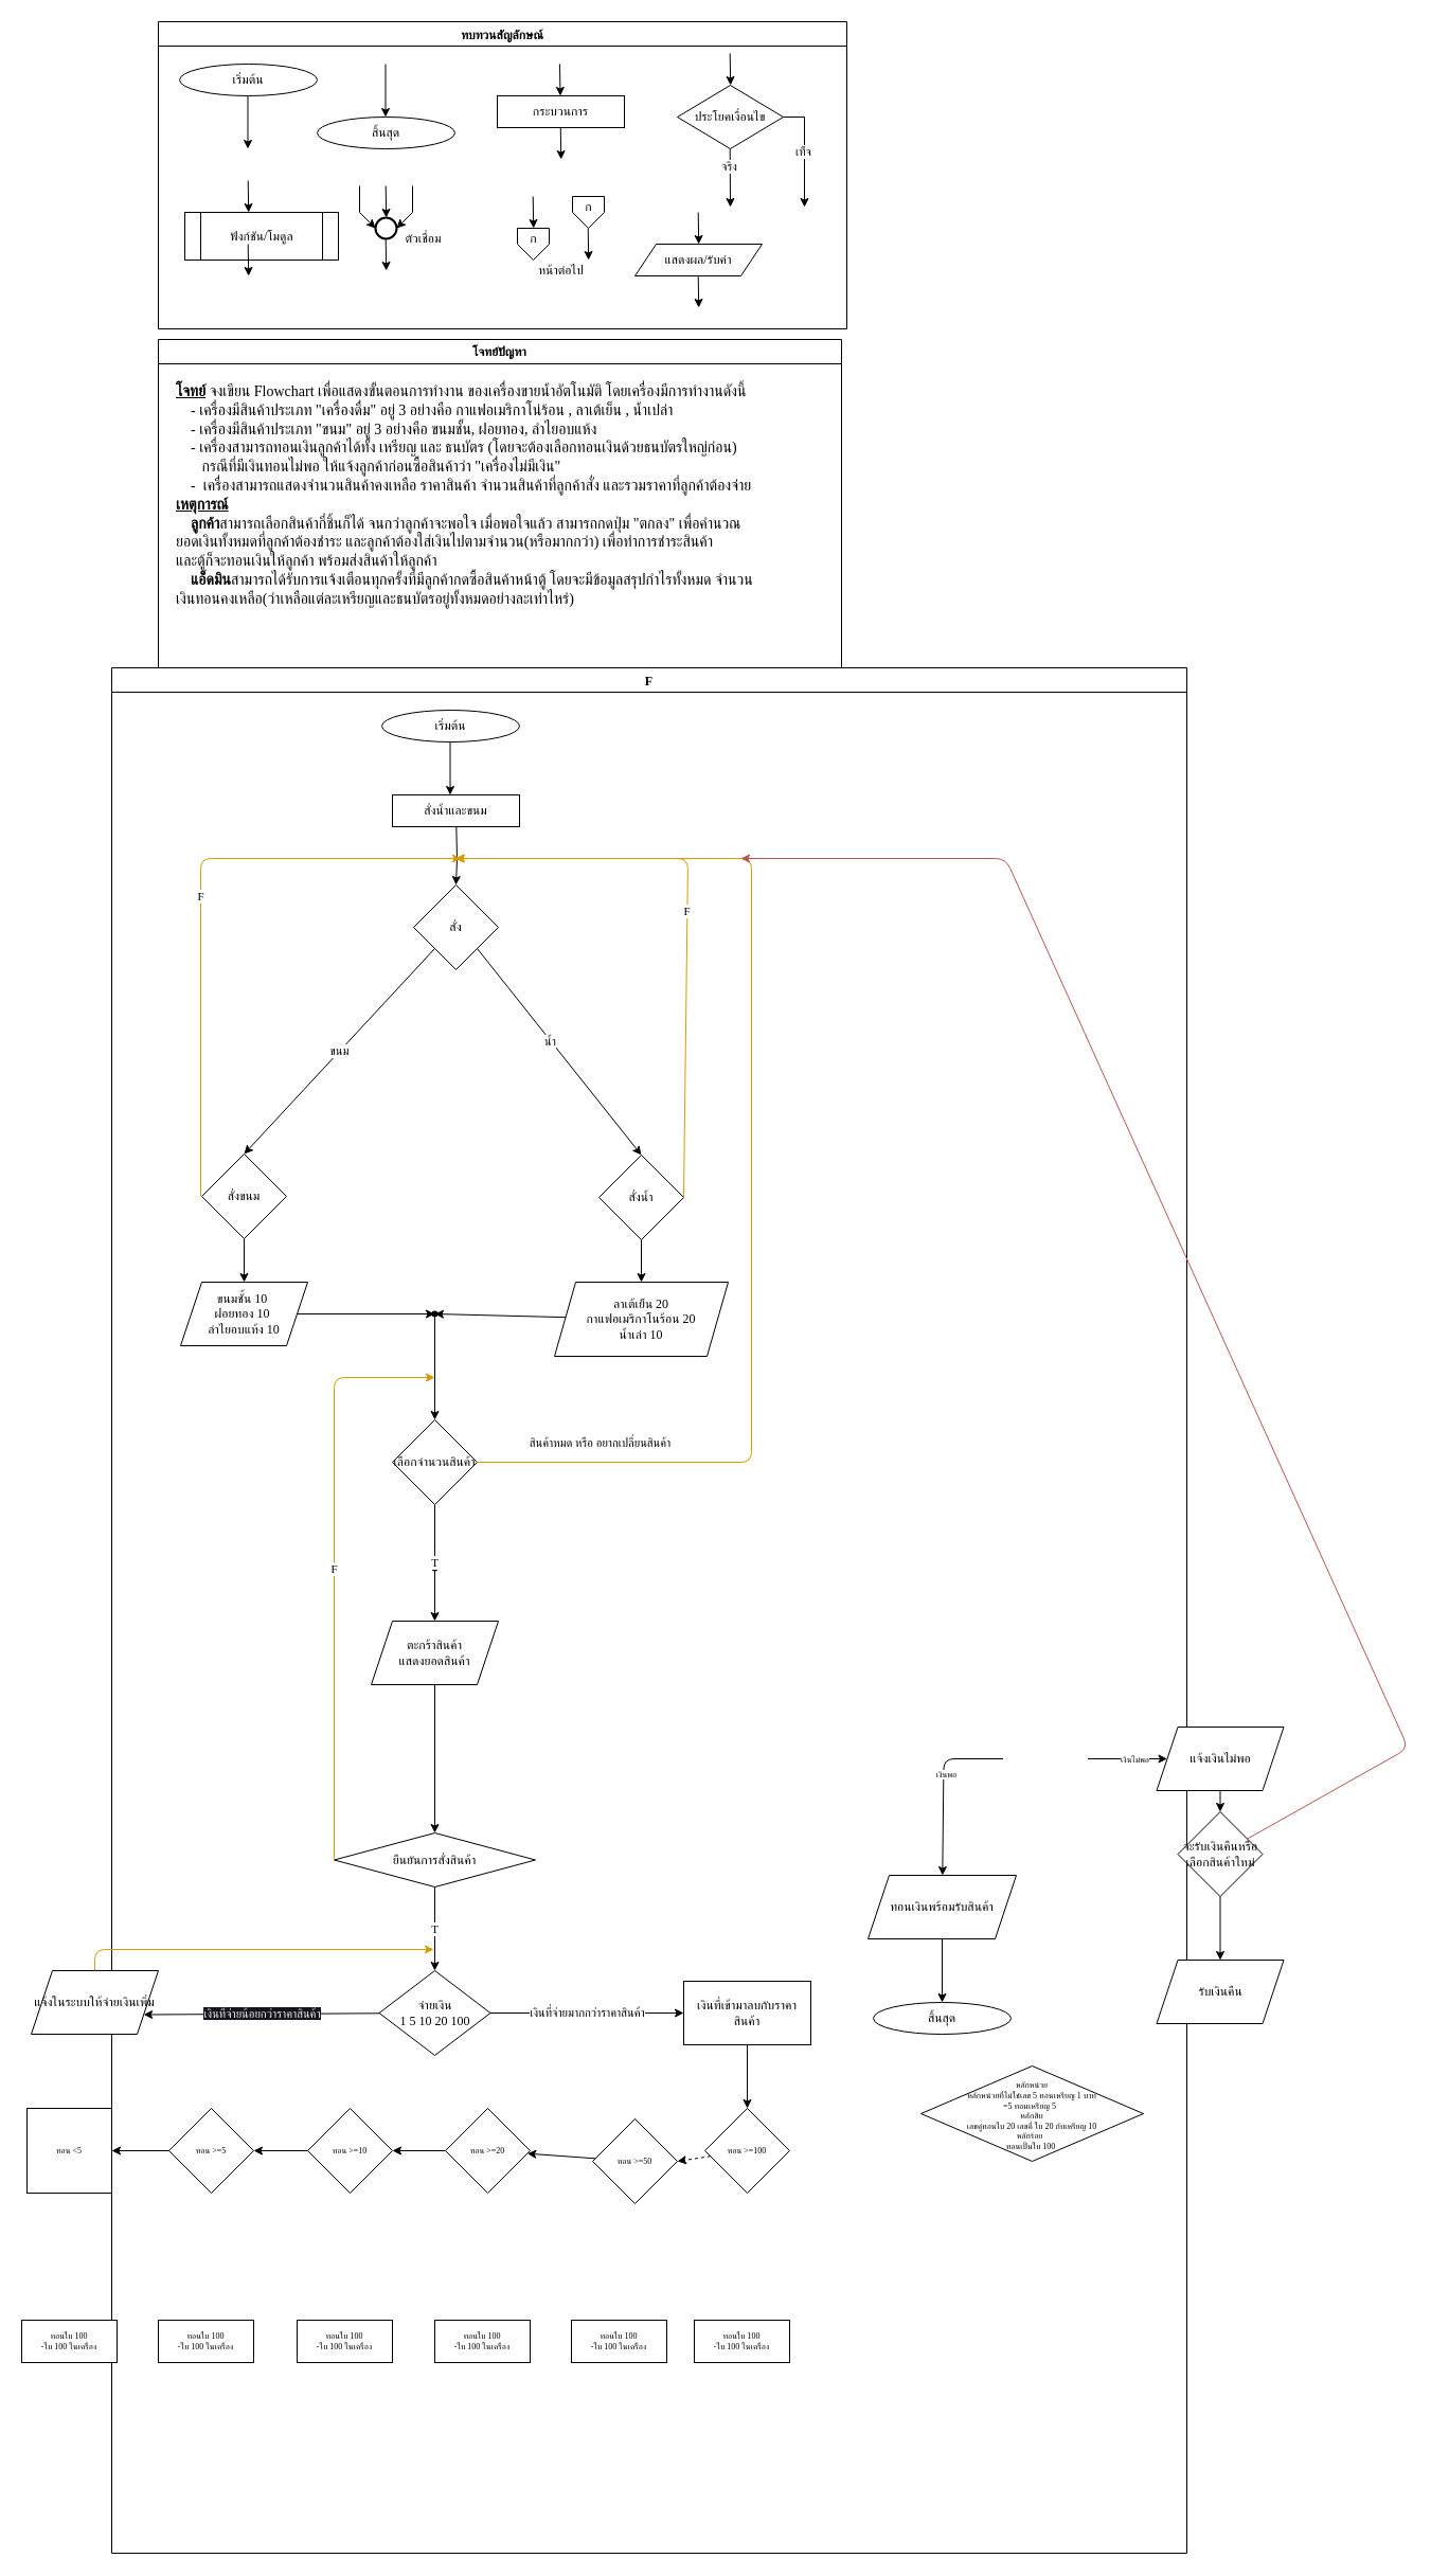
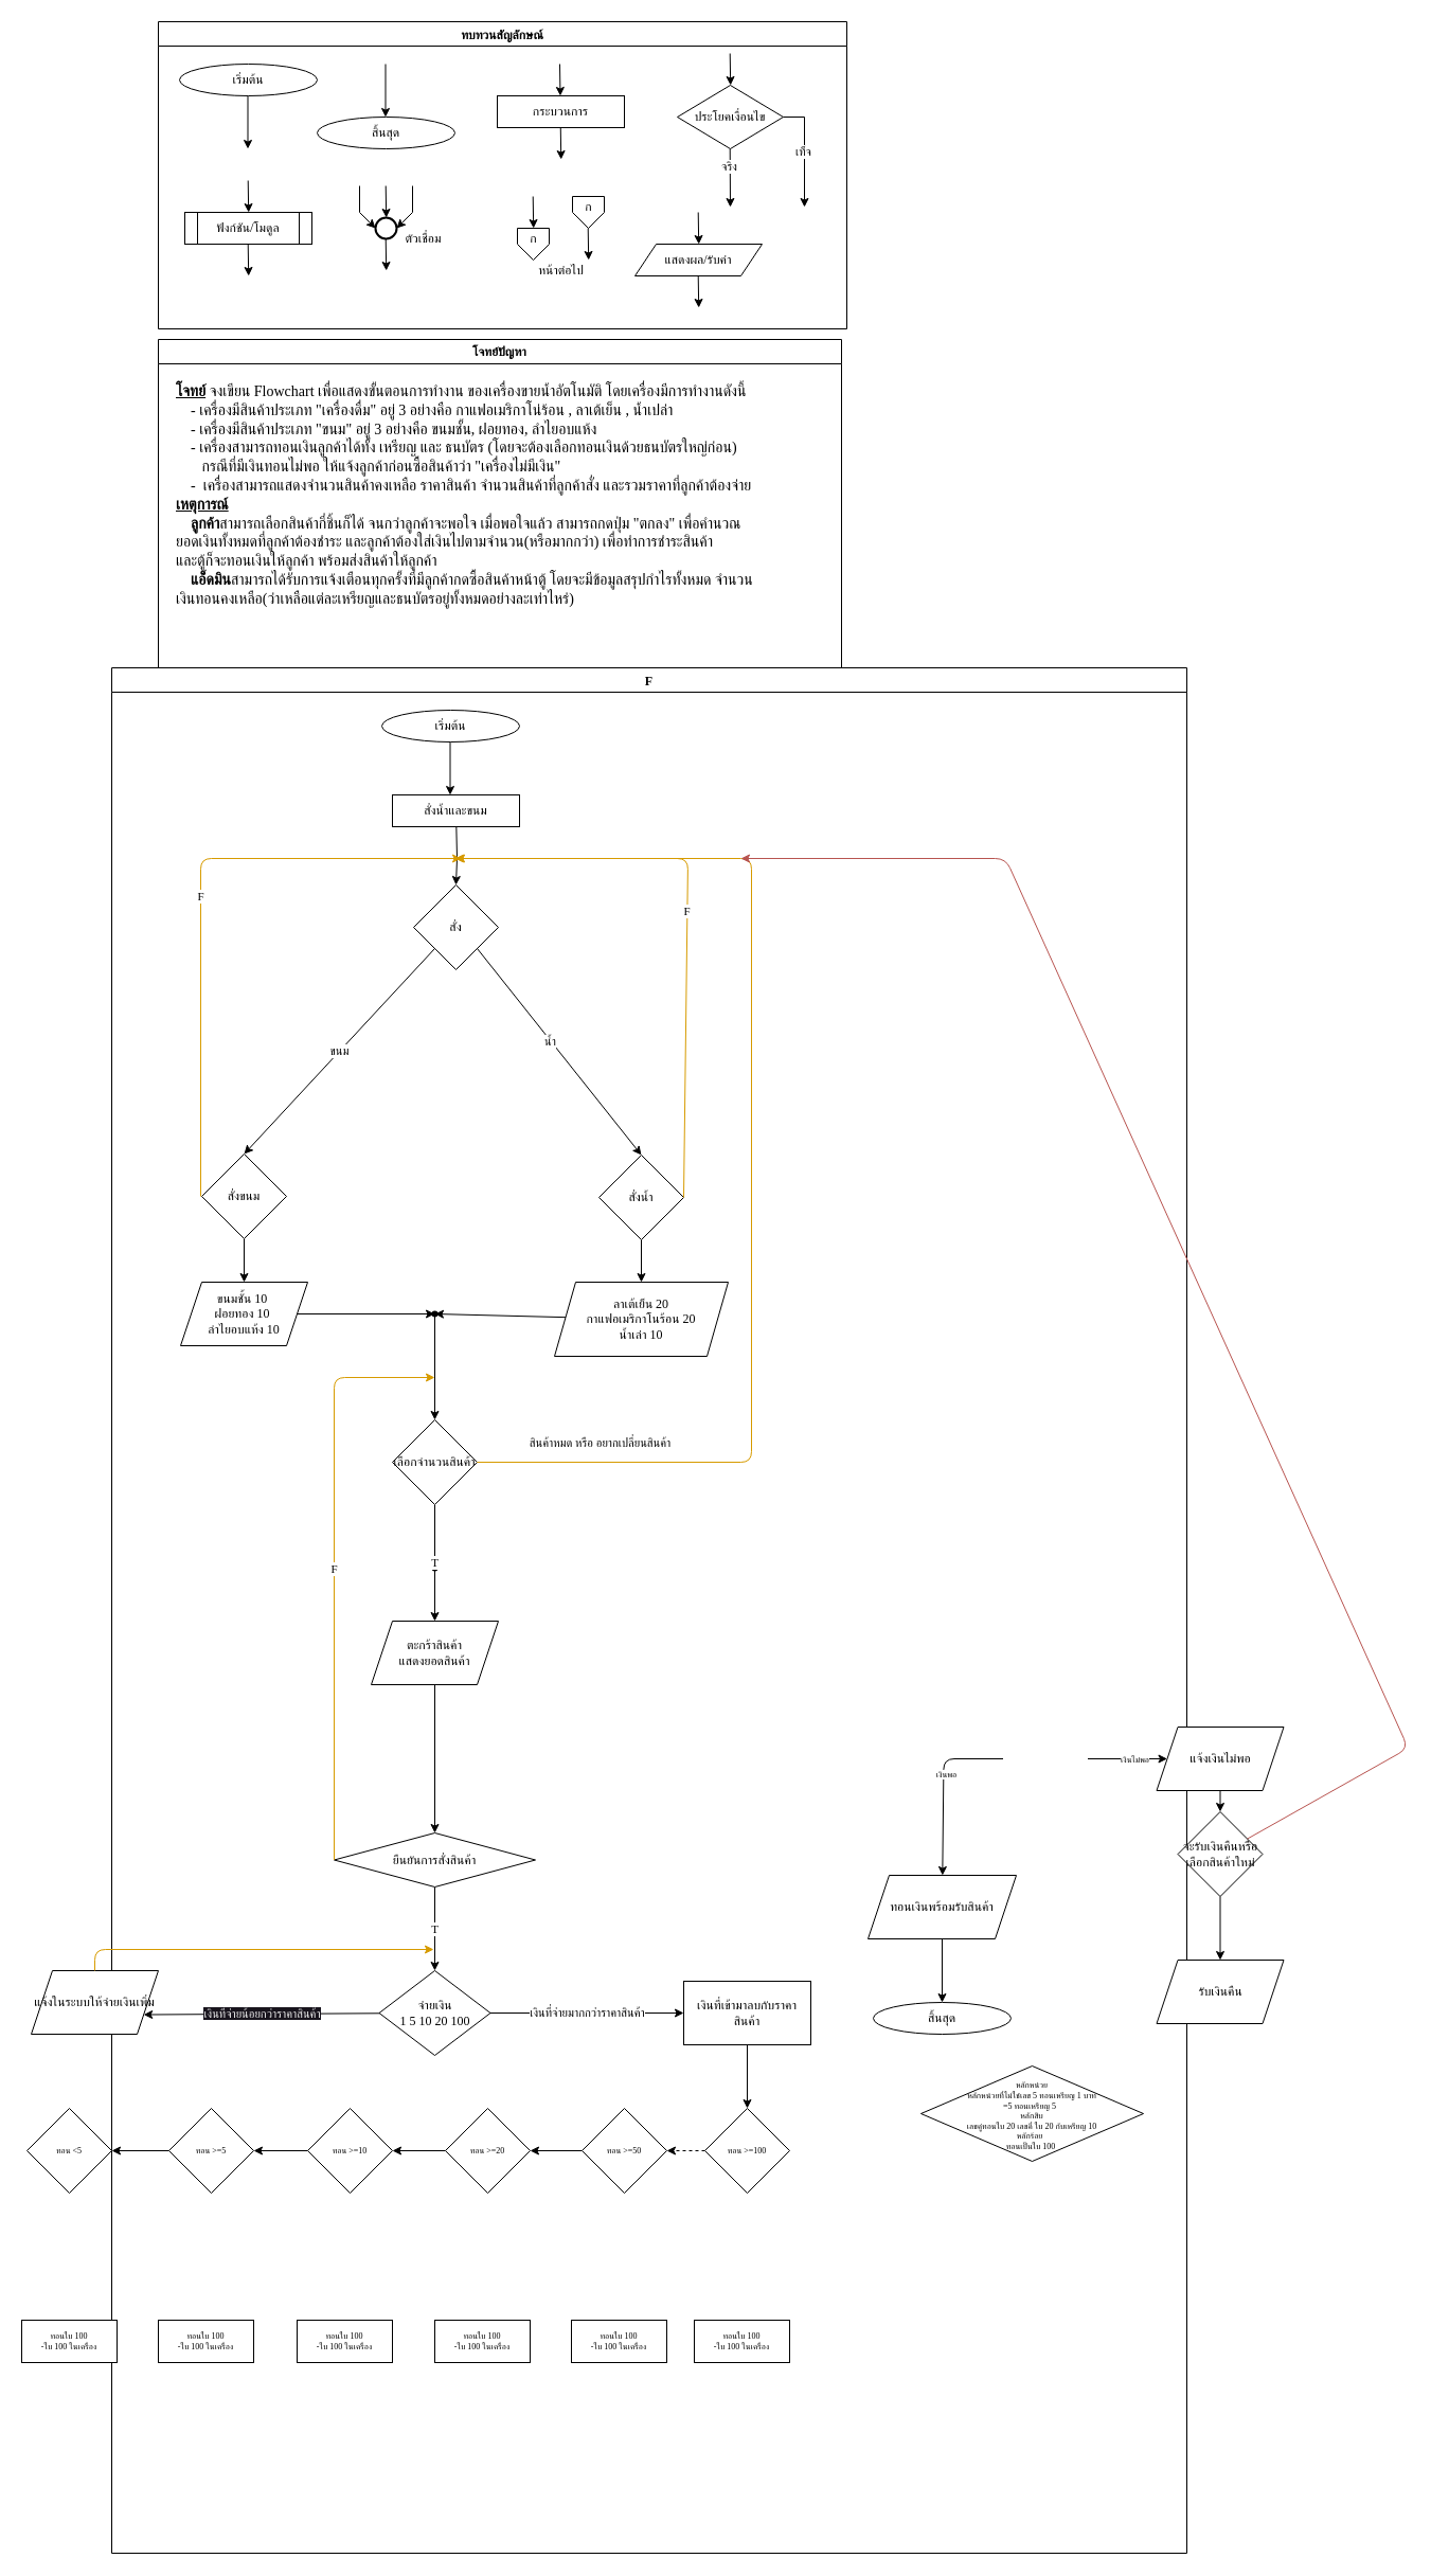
- <mxCell id="16" value="&lt;font data-font-src=&quot;https://fonts.googleapis.com/css?family=Sarabun&quot; face=&quot;Sarabun&quot;&gt;ฟังก์ชัน/โมดูล&lt;/font&gt;" style="shape=process;whiteSpace=wrap;html=1;backgroundOutline=1;" parent="2" vertex="1"><mxGeometry x="25" y="180" width="145" height="45" as="geometry" /></mxCell>
+ <mxCell id="16" value="&lt;font data-font-src=&quot;https://fonts.googleapis.com/css?family=Sarabun&quot; face=&quot;Sarabun&quot;&gt;ฟังก์ชัน/โมดูล&lt;/font&gt;" style="shape=process;whiteSpace=wrap;html=1;backgroundOutline=1;" parent="2" vertex="1"><mxGeometry x="25" y="180" width="120" height="30" as="geometry" /></mxCell>
- <mxCell id="104" value="ทอน &amp;lt;5" style="whiteSpace=wrap;html=1;fontFamily=Sarabun;fontSource=https%3A%2F%2Ffonts.googleapis.com%2Fcss%3Ffamily%3DSarabun;fontSize=8;rounded=0;" vertex="1" parent="1"><mxGeometry x="25" y="1990" width="80" height="80" as="geometry" /></mxCell>
+ <mxCell id="104" value="ทอน &amp;lt;5" style="rhombus;whiteSpace=wrap;html=1;fontFamily=Sarabun;rounded=0;fontSource=https%3A%2F%2Ffonts.googleapis.com%2Fcss%3Ffamily%3DSarabun;fontSize=8;" vertex="1" parent="1"><mxGeometry x="25" y="1990" width="80" height="80" as="geometry" /></mxCell>
- <mxCell id="85" value="ทอน &amp;gt;=50" style="rhombus;whiteSpace=wrap;html=1;fontFamily=Sarabun;rounded=0;fontSource=https%3A%2F%2Ffonts.googleapis.com%2Fcss%3Ffamily%3DSarabun;fontSize=8;" vertex="1" parent="35"><mxGeometry x="454" y="1370" width="80" height="80" as="geometry" /></mxCell>
+ <mxCell id="85" value="ทอน &amp;gt;=50" style="rhombus;whiteSpace=wrap;html=1;fontFamily=Sarabun;rounded=0;fontSource=https%3A%2F%2Ffonts.googleapis.com%2Fcss%3Ffamily%3DSarabun;fontSize=8;" vertex="1" parent="35"><mxGeometry x="444" y="1360" width="80" height="80" as="geometry" /></mxCell>
